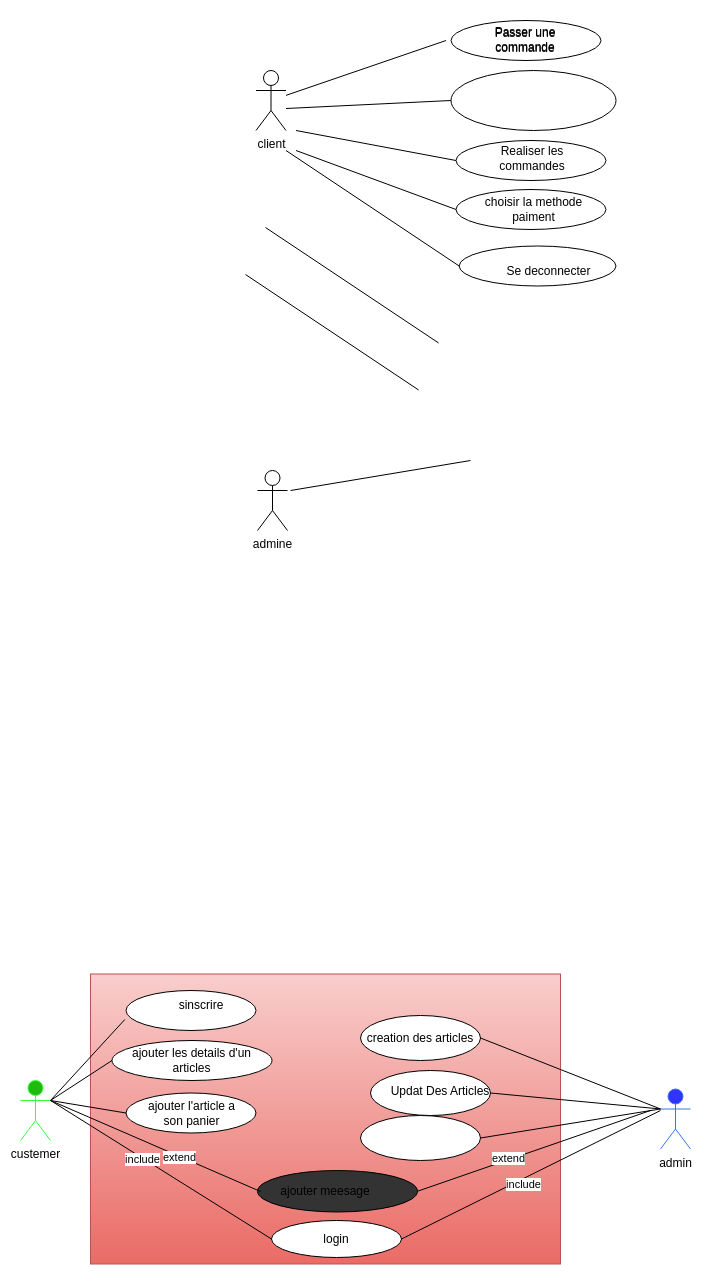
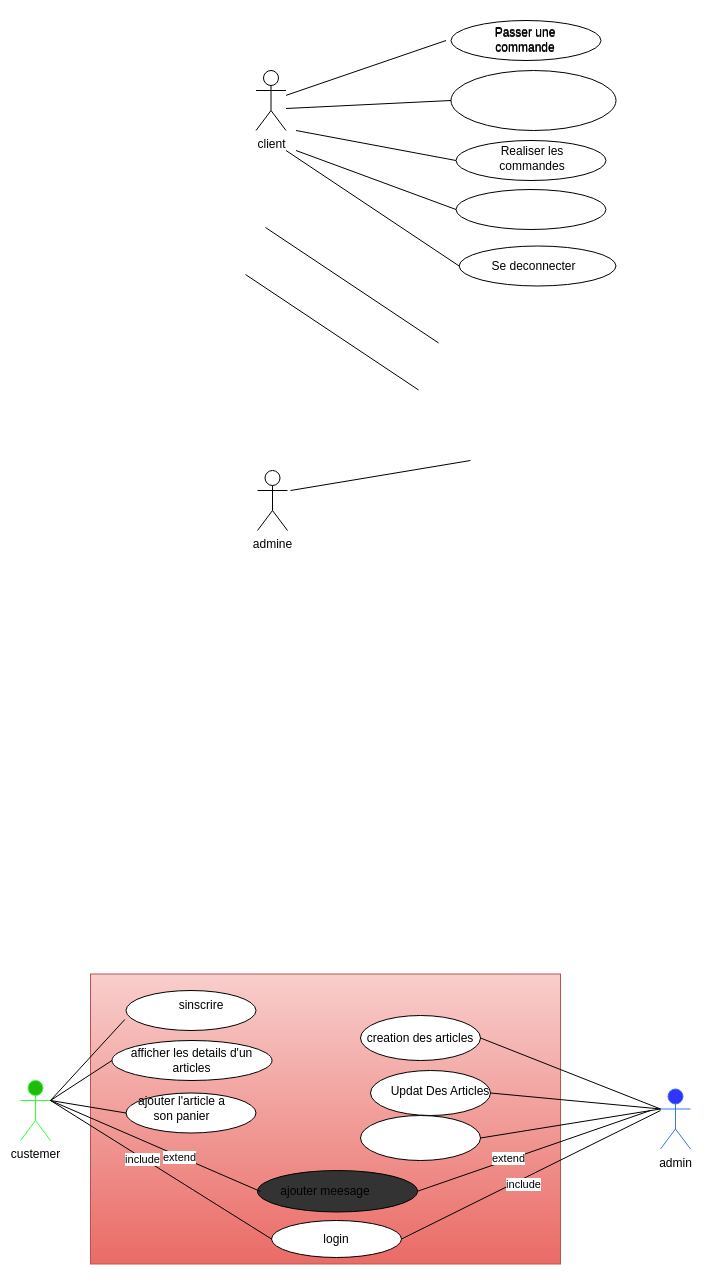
- <mxCell id="47" value="choisir la methode paiment" style="text;html=1;strokeColor=none;fillColor=none;align=center;verticalAlign=middle;whiteSpace=wrap;rounded=0;" vertex="1" parent="1"><mxGeometry x="471.75" y="199" width="122.5" height="20" as="geometry" /></mxCell>
- <mxCell id="48" value="Se deconnecter" style="text;html=1;strokeColor=none;fillColor=none;align=center;verticalAlign=middle;whiteSpace=wrap;rounded=0;" vertex="1" parent="1"><mxGeometry x="487.38" y="260.5" width="122.5" height="20" as="geometry" /></mxCell>
+ <mxCell id="48" value="Se deconnecter" style="text;html=1;strokeColor=none;fillColor=none;align=center;verticalAlign=middle;whiteSpace=wrap;rounded=0;" vertex="1" parent="1"><mxGeometry x="472.38" y="255.5" width="122.5" height="20" as="geometry" /></mxCell>
- <mxCell id="11" value="ajouter les details d'un articles" style="text;html=1;strokeColor=none;fillColor=none;align=center;verticalAlign=middle;whiteSpace=wrap;rounded=0;" parent="1" vertex="1"><mxGeometry x="126" y="1050" width="131" height="20" as="geometry" /></mxCell>
+ <mxCell id="11" value="afficher les details d'un articles" style="text;html=1;strokeColor=none;fillColor=none;align=center;verticalAlign=middle;whiteSpace=wrap;rounded=0;" parent="1" vertex="1"><mxGeometry x="126" y="1050" width="131" height="20" as="geometry" /></mxCell>
- <mxCell id="12" value="ajouter l'article a son panier" style="text;html=1;strokeColor=none;fillColor=none;align=center;verticalAlign=middle;whiteSpace=wrap;rounded=0;" parent="1" vertex="1"><mxGeometry x="146.5" y="1102.5" width="89" height="20" as="geometry" /></mxCell>
+ <mxCell id="12" value="ajouter l'article a son panier" style="text;html=1;strokeColor=none;fillColor=none;align=center;verticalAlign=middle;whiteSpace=wrap;rounded=0;" parent="1" vertex="1"><mxGeometry x="136.5" y="1097.5" width="89" height="20" as="geometry" /></mxCell>
